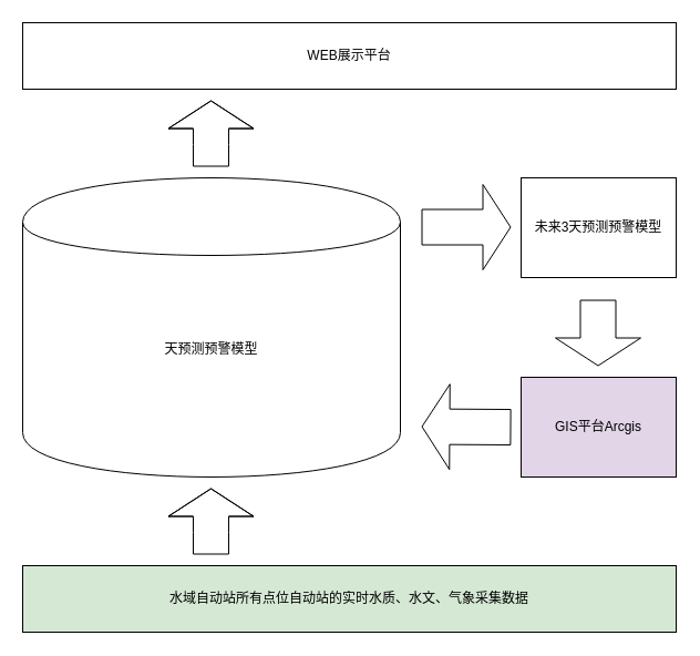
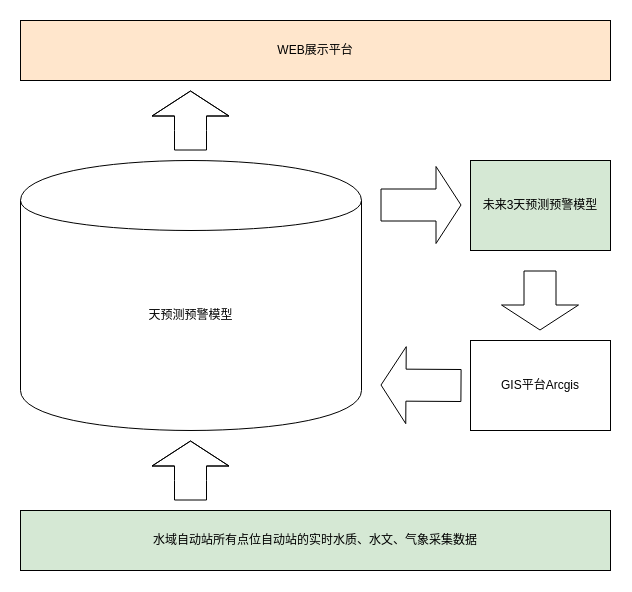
- <mxCell id="9" value="WEB展示平台" style="rounded=0;whiteSpace=wrap;html=1;" vertex="1" parent="1"><mxGeometry x="20" y="20" width="590" height="60" as="geometry" /></mxCell>
+ <mxCell id="9" value="WEB展示平台" style="rounded=0;whiteSpace=wrap;html=1;fillColor=#ffe6cc;" vertex="1" parent="1"><mxGeometry x="20" y="20" width="590" height="60" as="geometry" /></mxCell>
- <mxCell id="4" value="未来3天预测预警模型" style="rounded=0;whiteSpace=wrap;html=1;" vertex="1" parent="1"><mxGeometry x="470" y="160" width="140" height="90" as="geometry" /></mxCell>
+ <mxCell id="4" value="未来3天预测预警模型" style="rounded=0;whiteSpace=wrap;html=1;fillColor=#d5e8d4;" vertex="1" parent="1"><mxGeometry x="470" y="160" width="140" height="90" as="geometry" /></mxCell>
- <mxCell id="6" value="GIS平台Arcgis" style="rounded=0;whiteSpace=wrap;html=1;direction=east;fillColor=#e1d5e7;" vertex="1" parent="1"><mxGeometry x="470" y="340" width="140" height="90" as="geometry" /></mxCell>
+ <mxCell id="6" value="GIS平台Arcgis" style="rounded=0;whiteSpace=wrap;html=1;direction=east;" vertex="1" parent="1"><mxGeometry x="470" y="340" width="140" height="90" as="geometry" /></mxCell>
